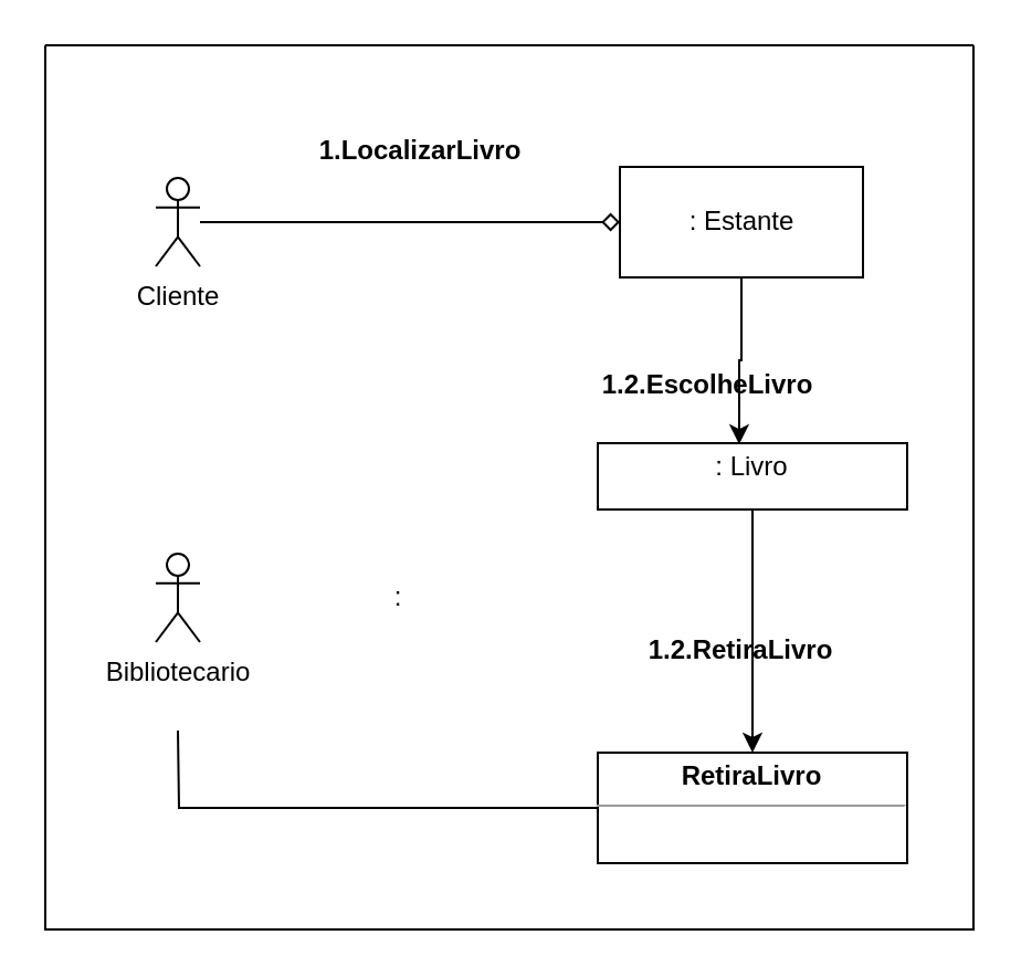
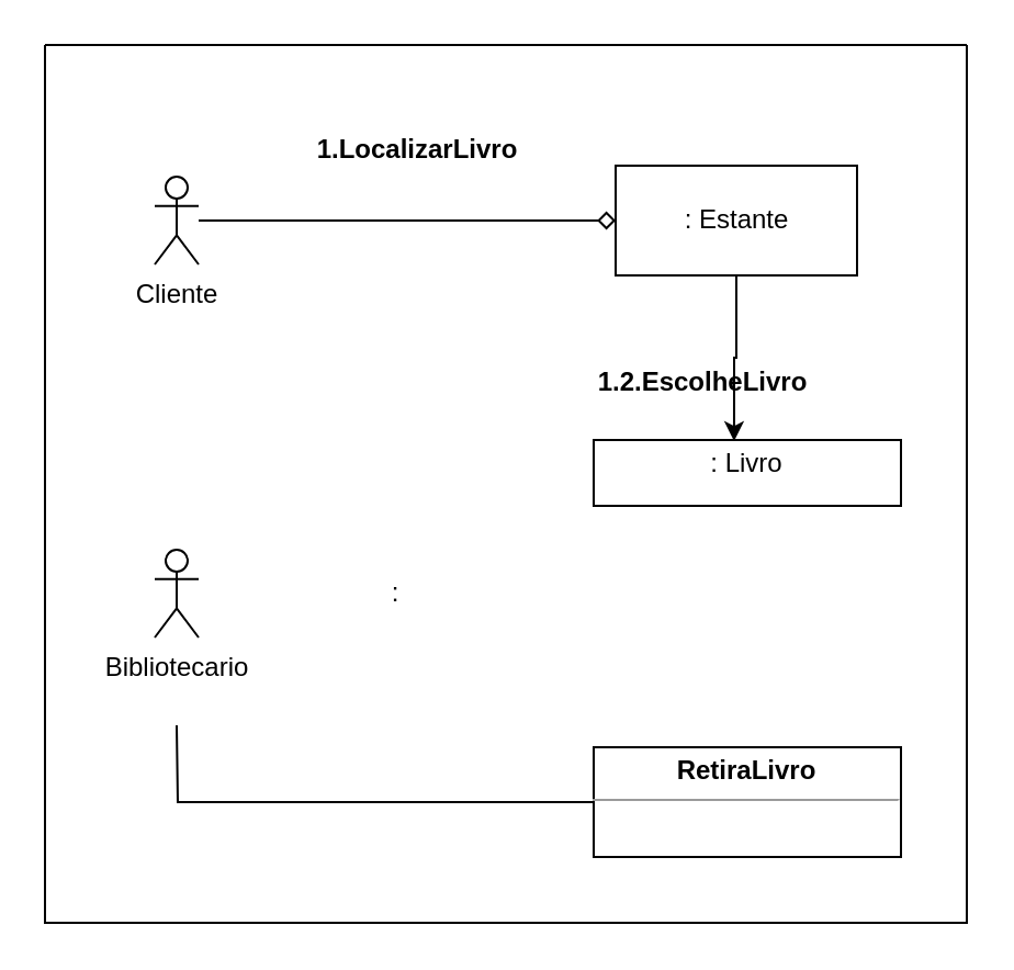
- <mxCell id="5" style="edgeStyle=orthogonalEdgeStyle;rounded=0;orthogonalLoop=1;jettySize=auto;html=1;" edge="1" parent="1" source="6" target="8"><mxGeometry relative="1" as="geometry" /></mxCell>
- <mxCell id="14" value="1.2.RetiraLivro" style="text;align=center;fontStyle=1;verticalAlign=middle;spacingLeft=3;spacingRight=3;strokeColor=none;rotatable=0;points=[[0,0.5],[1,0.5]];portConstraint=eastwest;" vertex="1" parent="1"><mxGeometry x="295" y="280" width="80" height="26" as="geometry" /></mxCell>
